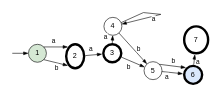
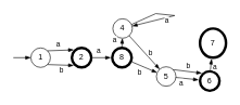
- <mxCell id="2" value="1" style="ellipse;whiteSpace=wrap;html=1;fontColor=#000000;strokeColor=#000000;strokeWidth=1;perimeterSpacing=0;fillColor=#d5e8d4;" vertex="1" parent="1"><mxGeometry x="47" y="73" width="30" height="30" as="geometry" /></mxCell>
+ <mxCell id="2" value="1" style="ellipse;whiteSpace=wrap;html=1;fontColor=#000000;strokeColor=#000000;strokeWidth=1;perimeterSpacing=0;" vertex="1" parent="1"><mxGeometry x="47" y="73" width="30" height="30" as="geometry" /></mxCell>
- <mxCell id="4" value="3" style="ellipse;whiteSpace=wrap;html=1;fontColor=#000000;strokeColor=#000000;strokeWidth=4;perimeterSpacing=2;" vertex="1" parent="1"><mxGeometry x="172" y="73" width="30" height="30" as="geometry" /></mxCell>
+ <mxCell id="4" value="8" style="ellipse;whiteSpace=wrap;html=1;fontColor=#000000;strokeColor=#000000;strokeWidth=4;perimeterSpacing=2;" vertex="1" parent="1"><mxGeometry x="172" y="73" width="30" height="30" as="geometry" /></mxCell>
- <mxCell id="3" value="2" style="ellipse;whiteSpace=wrap;html=1;fontColor=#000000;strokeColor=#000000;strokeWidth=4;perimeterSpacing=2;" vertex="1" parent="1"><mxGeometry x="110" y="73" width="30" height="40" as="geometry" /></mxCell>
+ <mxCell id="3" value="2" style="ellipse;whiteSpace=wrap;html=1;fontColor=#000000;strokeColor=#000000;strokeWidth=4;perimeterSpacing=2;" vertex="1" parent="1"><mxGeometry x="110" y="73" width="30" height="30" as="geometry" /></mxCell>
- <mxCell id="6" value="6" style="ellipse;whiteSpace=wrap;html=1;fontColor=#000000;strokeColor=#000000;strokeWidth=4;perimeterSpacing=2;fillColor=#dae8fc;" vertex="1" parent="1"><mxGeometry x="307" y="109" width="30" height="30" as="geometry" /></mxCell>
+ <mxCell id="6" value="6" style="ellipse;whiteSpace=wrap;html=1;fontColor=#000000;strokeColor=#000000;strokeWidth=4;perimeterSpacing=2;" vertex="1" parent="1"><mxGeometry x="307" y="109" width="30" height="30" as="geometry" /></mxCell>
